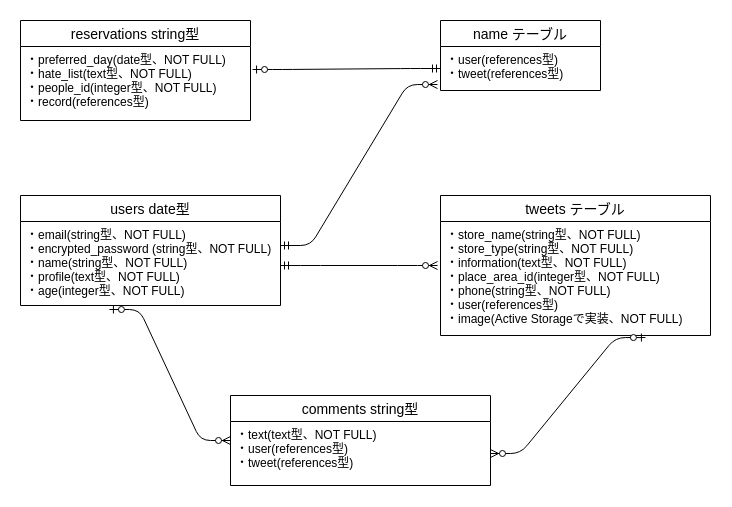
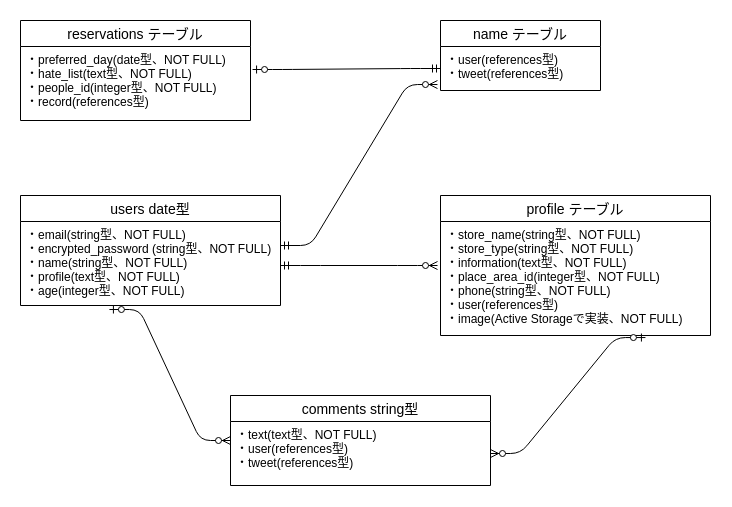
- <mxCell id="6" value="reservations string型" style="swimlane;fontStyle=0;childLayout=stackLayout;horizontal=1;startSize=26;horizontalStack=0;resizeParent=1;resizeParentMax=0;resizeLast=0;collapsible=1;marginBottom=0;align=center;fontSize=14;" parent="1" vertex="1"><mxGeometry x="20" y="20" width="230" height="100" as="geometry" /></mxCell>
+ <mxCell id="6" value="reservations テーブル" style="swimlane;fontStyle=0;childLayout=stackLayout;horizontal=1;startSize=26;horizontalStack=0;resizeParent=1;resizeParentMax=0;resizeLast=0;collapsible=1;marginBottom=0;align=center;fontSize=14;" parent="1" vertex="1"><mxGeometry x="20" y="20" width="230" height="100" as="geometry" /></mxCell>
- <mxCell id="2" value="tweets テーブル" style="swimlane;fontStyle=0;childLayout=stackLayout;horizontal=1;startSize=26;horizontalStack=0;resizeParent=1;resizeParentMax=0;resizeLast=0;collapsible=1;marginBottom=0;align=center;fontSize=14;" parent="1" vertex="1"><mxGeometry x="440" y="195" width="270" height="140" as="geometry" /></mxCell>
+ <mxCell id="2" value="profile テーブル" style="swimlane;fontStyle=0;childLayout=stackLayout;horizontal=1;startSize=26;horizontalStack=0;resizeParent=1;resizeParentMax=0;resizeLast=0;collapsible=1;marginBottom=0;align=center;fontSize=14;" parent="1" vertex="1"><mxGeometry x="440" y="195" width="270" height="140" as="geometry" /></mxCell>
